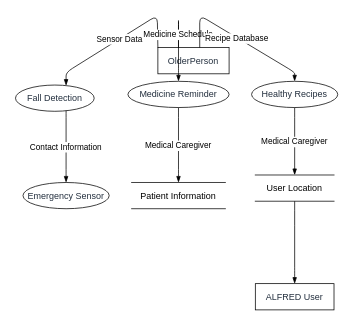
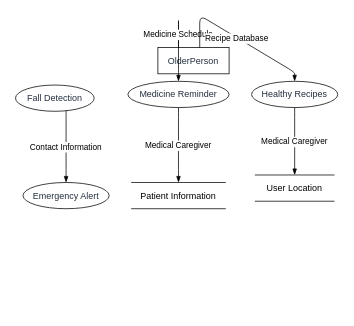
- <mxCell id="10" value="Sensor Data" style="endArrow=blockThin;endFill=1;fontSize=11;orthogonal=1;noEdgeStyle=1;" edge="1" parent="1" source="2" target="3"><mxGeometry relative="1" as="geometry"><Array as="points"><mxPoint x="209.167" y="20" /><mxPoint x="87.5" y="96" /></Array></mxGeometry></mxCell>
- <mxCell id="4" value="Emergency Sensor" style="shape=ellipse;perimeter=ellipsePerimeter;whiteSpace=wrap;html=1;fillColor=#ffffff;strokeColor=#000000;align=center;verticalAlign=middle;fontColor=#232F3E;" vertex="1" parent="1"><mxGeometry x="30" y="243" width="115" height="35" as="geometry" /></mxCell>
+ <mxCell id="4" value="Emergency Alert" style="shape=ellipse;perimeter=ellipsePerimeter;whiteSpace=wrap;html=1;fillColor=#ffffff;strokeColor=#000000;align=center;verticalAlign=middle;fontColor=#232F3E;" vertex="1" parent="1"><mxGeometry x="30" y="243" width="115" height="35" as="geometry" /></mxCell>
- <mxCell id="16" value="" style="endArrow=blockThin;endFill=1;fontSize=11;orthogonal=1;noEdgeStyle=1;" edge="1" parent="1" source="8" target="9"><mxGeometry relative="1" as="geometry"><Array as="points"><mxPoint x="392.5" y="290" /><mxPoint x="392.5" y="366" /></Array></mxGeometry></mxCell>
- <mxCell id="9" value="ALFRED User" style="shape=rectangle;whiteSpace=wrap;html=1;fillColor=#ffffff;strokeColor=#000000;align=center;verticalAlign=middle;fontColor=#232F3E;" vertex="1" parent="1"><mxGeometry x="340" y="378" width="105" height="35" as="geometry" /></mxCell>
